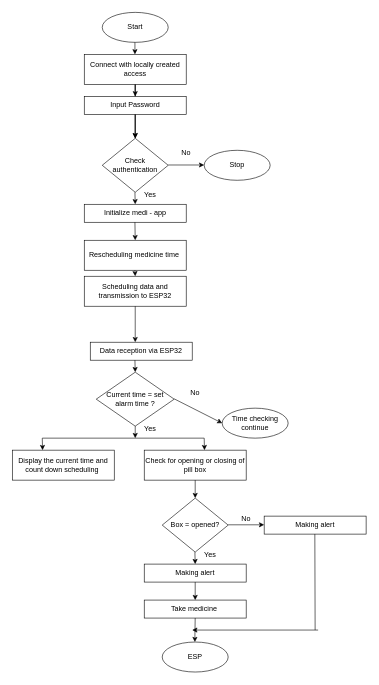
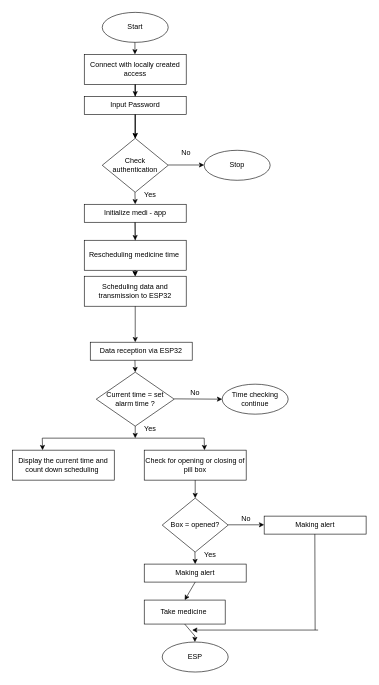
+ <mxCell id="10" value="" style="edgeStyle=orthogonalEdgeStyle;rounded=0;orthogonalLoop=1;jettySize=auto;html=1;" parent="1" source="11" target="13" edge="1"><mxGeometry relative="1" as="geometry" /></mxCell>
- <mxCell id="16" value="Time checking continue" style="ellipse;whiteSpace=wrap;html=1;" parent="1" vertex="1"><mxGeometry x="370" y="680" width="110" height="50" as="geometry" /></mxCell>
+ <mxCell id="16" value="Time checking continue" style="ellipse;whiteSpace=wrap;html=1;" parent="1" vertex="1"><mxGeometry x="370" y="640" width="110" height="50" as="geometry" /></mxCell>
- <mxCell id="22" value="Take medicine&amp;nbsp;" style="rounded=0;whiteSpace=wrap;html=1;" parent="1" vertex="1"><mxGeometry x="240" y="1000" width="170" height="30" as="geometry" /></mxCell>
+ <mxCell id="22" value="Take medicine&amp;nbsp;" style="rounded=0;whiteSpace=wrap;html=1;" parent="1" vertex="1"><mxGeometry x="240" y="1000" width="135" height="40" as="geometry" /></mxCell>
